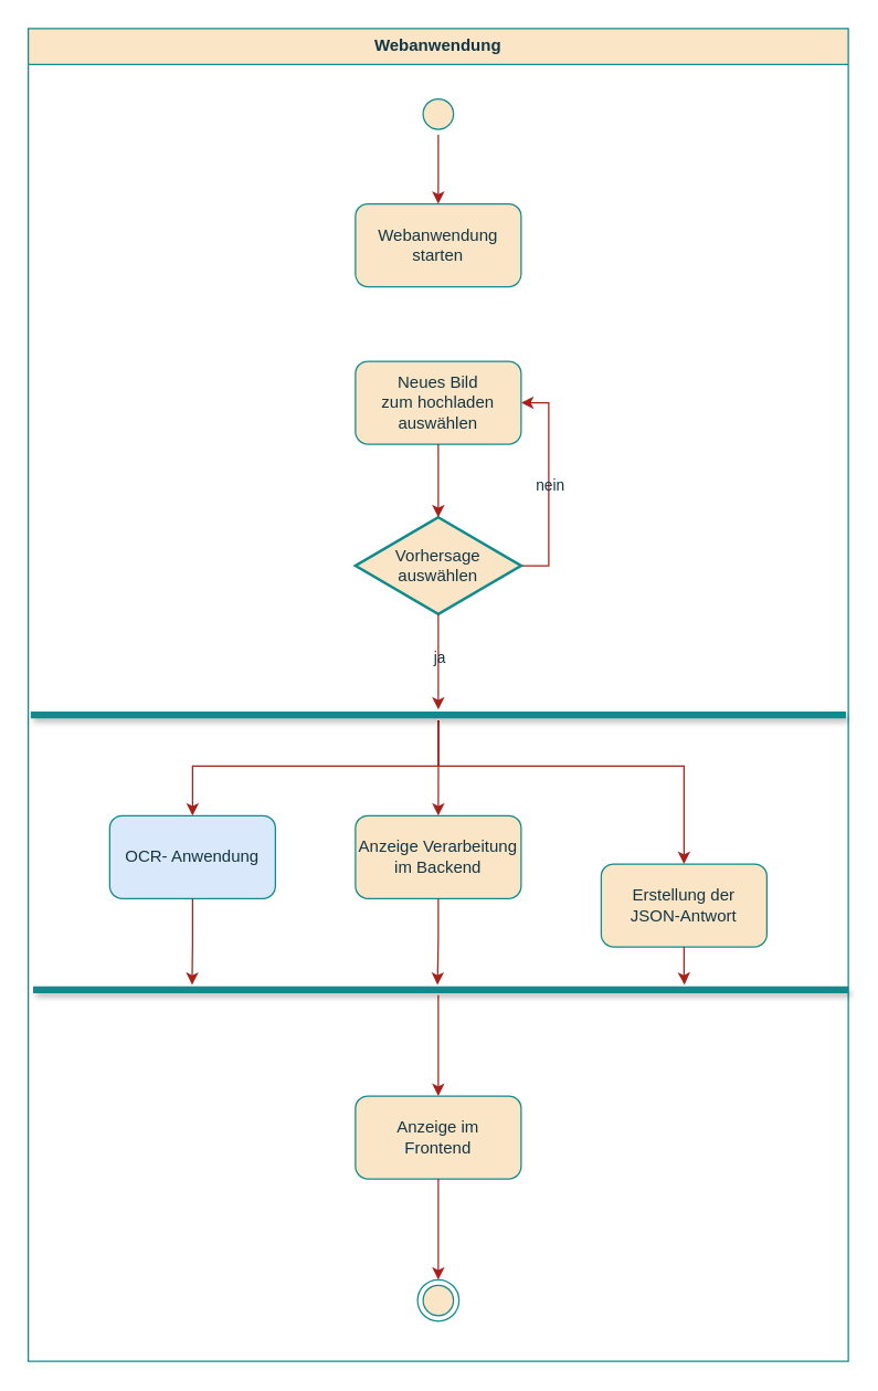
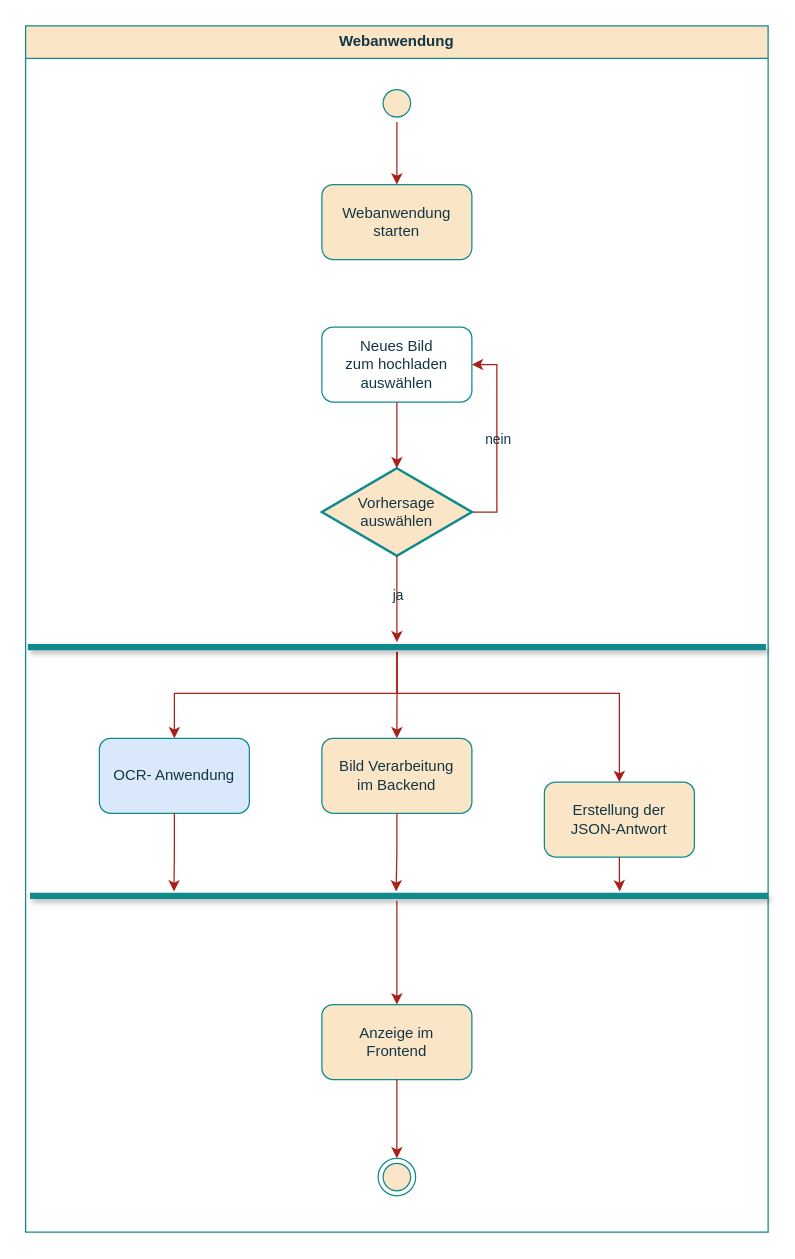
- <mxCell id="13" value="Neues Bild&lt;div&gt;zum&amp;nbsp;&lt;span style=&quot;background-color: transparent; color: light-dark(rgb(20, 54, 66), rgb(173, 202, 213));&quot;&gt;hochladen&lt;/span&gt;&lt;div&gt;&lt;div&gt;auswählen&lt;/div&gt;&lt;/div&gt;&lt;/div&gt;" style="rounded=1;whiteSpace=wrap;html=1;labelBackgroundColor=none;fillColor=#FAE5C7;strokeColor=#0F8B8D;fontColor=#143642;" parent="2" vertex="1"><mxGeometry x="237" y="241" width="120" height="60" as="geometry" /></mxCell>
+ <mxCell id="13" value="Neues Bild&lt;div&gt;zum&amp;nbsp;&lt;span style=&quot;background-color: transparent; color: light-dark(rgb(20, 54, 66), rgb(173, 202, 213));&quot;&gt;hochladen&lt;/span&gt;&lt;div&gt;&lt;div&gt;auswählen&lt;/div&gt;&lt;/div&gt;&lt;/div&gt;" style="rounded=1;whiteSpace=wrap;html=1;labelBackgroundColor=none;fillColor=#ffffff;strokeColor=#0F8B8D;fontColor=#143642;" parent="2" vertex="1"><mxGeometry x="237" y="241" width="120" height="60" as="geometry" /></mxCell>
- <mxCell id="19" value="Anzeige Verarbeitung&lt;div&gt;im Backend&lt;/div&gt;" style="rounded=1;whiteSpace=wrap;html=1;labelBackgroundColor=none;fillColor=#FAE5C7;strokeColor=#0F8B8D;fontColor=#143642;" parent="2" vertex="1"><mxGeometry x="237" y="570" width="120" height="60" as="geometry" /></mxCell>
+ <mxCell id="19" value="Bild Verarbeitung&lt;div&gt;im Backend&lt;/div&gt;" style="rounded=1;whiteSpace=wrap;html=1;labelBackgroundColor=none;fillColor=#FAE5C7;strokeColor=#0F8B8D;fontColor=#143642;" parent="2" vertex="1"><mxGeometry x="237" y="570" width="120" height="60" as="geometry" /></mxCell>
- <mxCell id="26" value="Anzeige im&lt;div&gt;Frontend&lt;/div&gt;" style="rounded=1;whiteSpace=wrap;html=1;strokeColor=#0F8B8D;fontColor=#143642;fillColor=#FAE5C7;labelBackgroundColor=none;" parent="2" vertex="1"><mxGeometry x="237" y="773" width="120" height="60" as="geometry" /></mxCell>
+ <mxCell id="26" value="Anzeige im&lt;div&gt;Frontend&lt;/div&gt;" style="rounded=1;whiteSpace=wrap;html=1;strokeColor=#0F8B8D;fontColor=#143642;fillColor=#FAE5C7;labelBackgroundColor=none;" parent="2" vertex="1"><mxGeometry x="237" y="783" width="120" height="60" as="geometry" /></mxCell>
